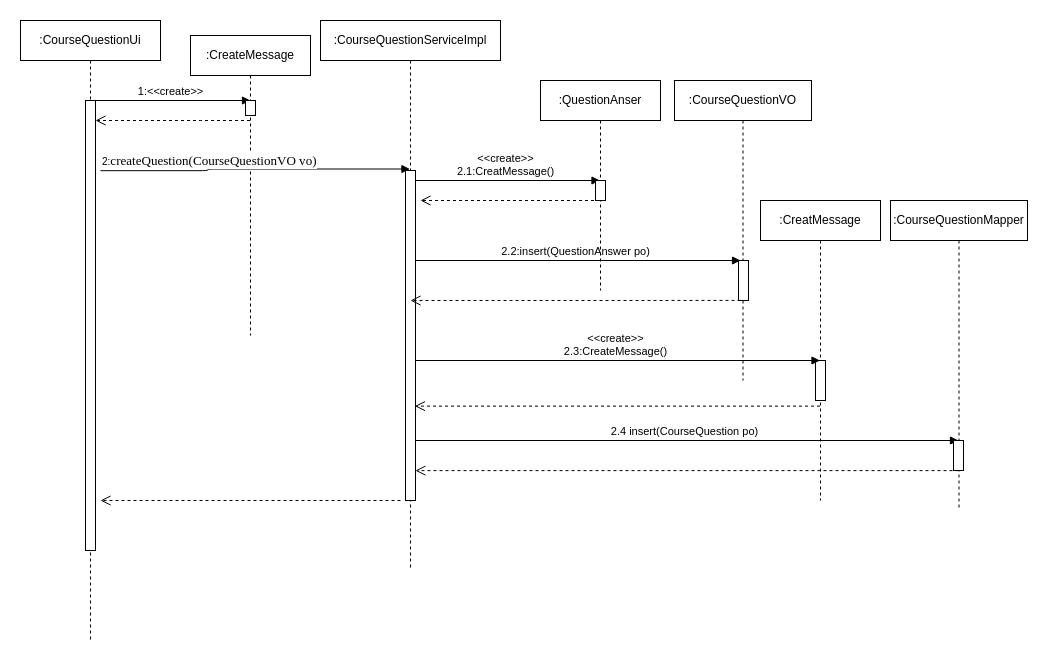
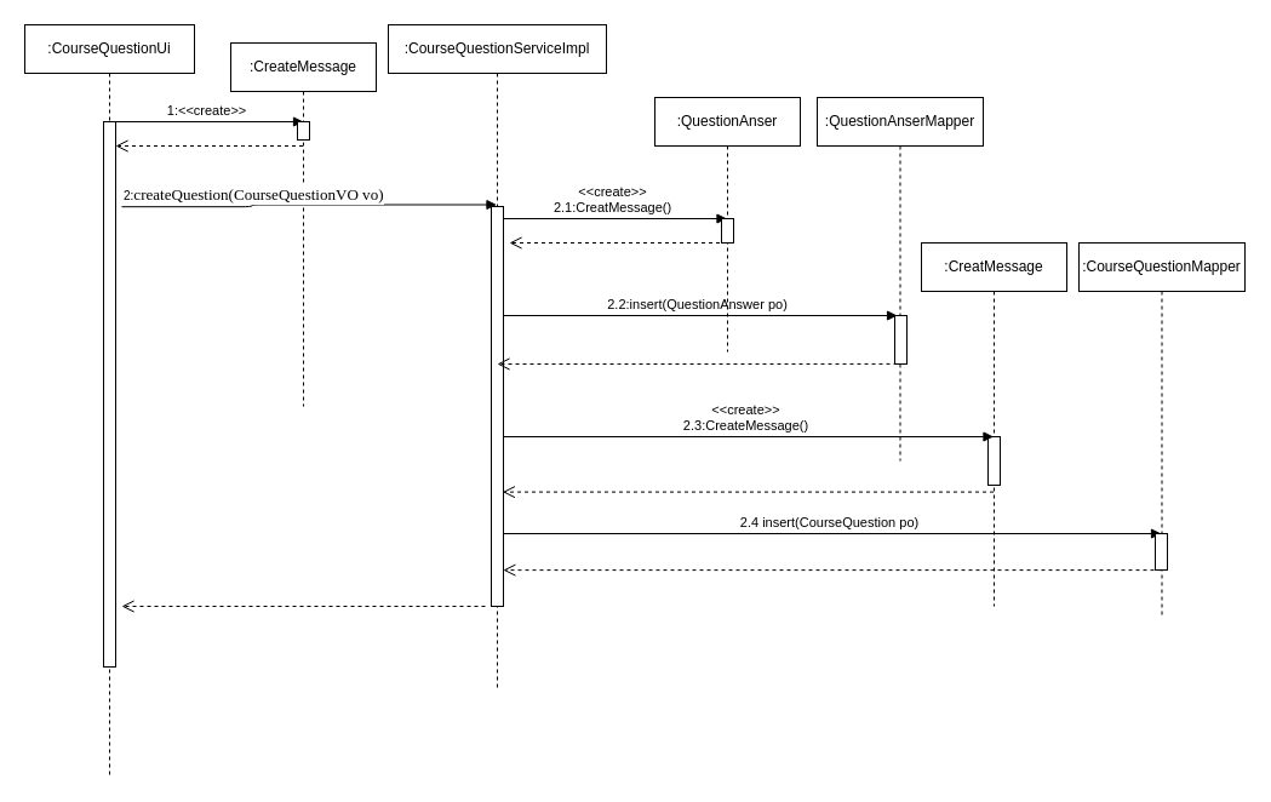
- <mxCell id="17" value=":CourseQuestionVO" style="shape=umlLifeline;perimeter=lifelinePerimeter;whiteSpace=wrap;html=1;container=1;collapsible=0;recursiveResize=0;outlineConnect=0;" parent="1" vertex="1"><mxGeometry x="674" y="80" width="137" height="300" as="geometry" /></mxCell>
+ <mxCell id="17" value=":QuestionAnserMapper" style="shape=umlLifeline;perimeter=lifelinePerimeter;whiteSpace=wrap;html=1;container=1;collapsible=0;recursiveResize=0;outlineConnect=0;" parent="1" vertex="1"><mxGeometry x="674" y="80" width="137" height="300" as="geometry" /></mxCell>
